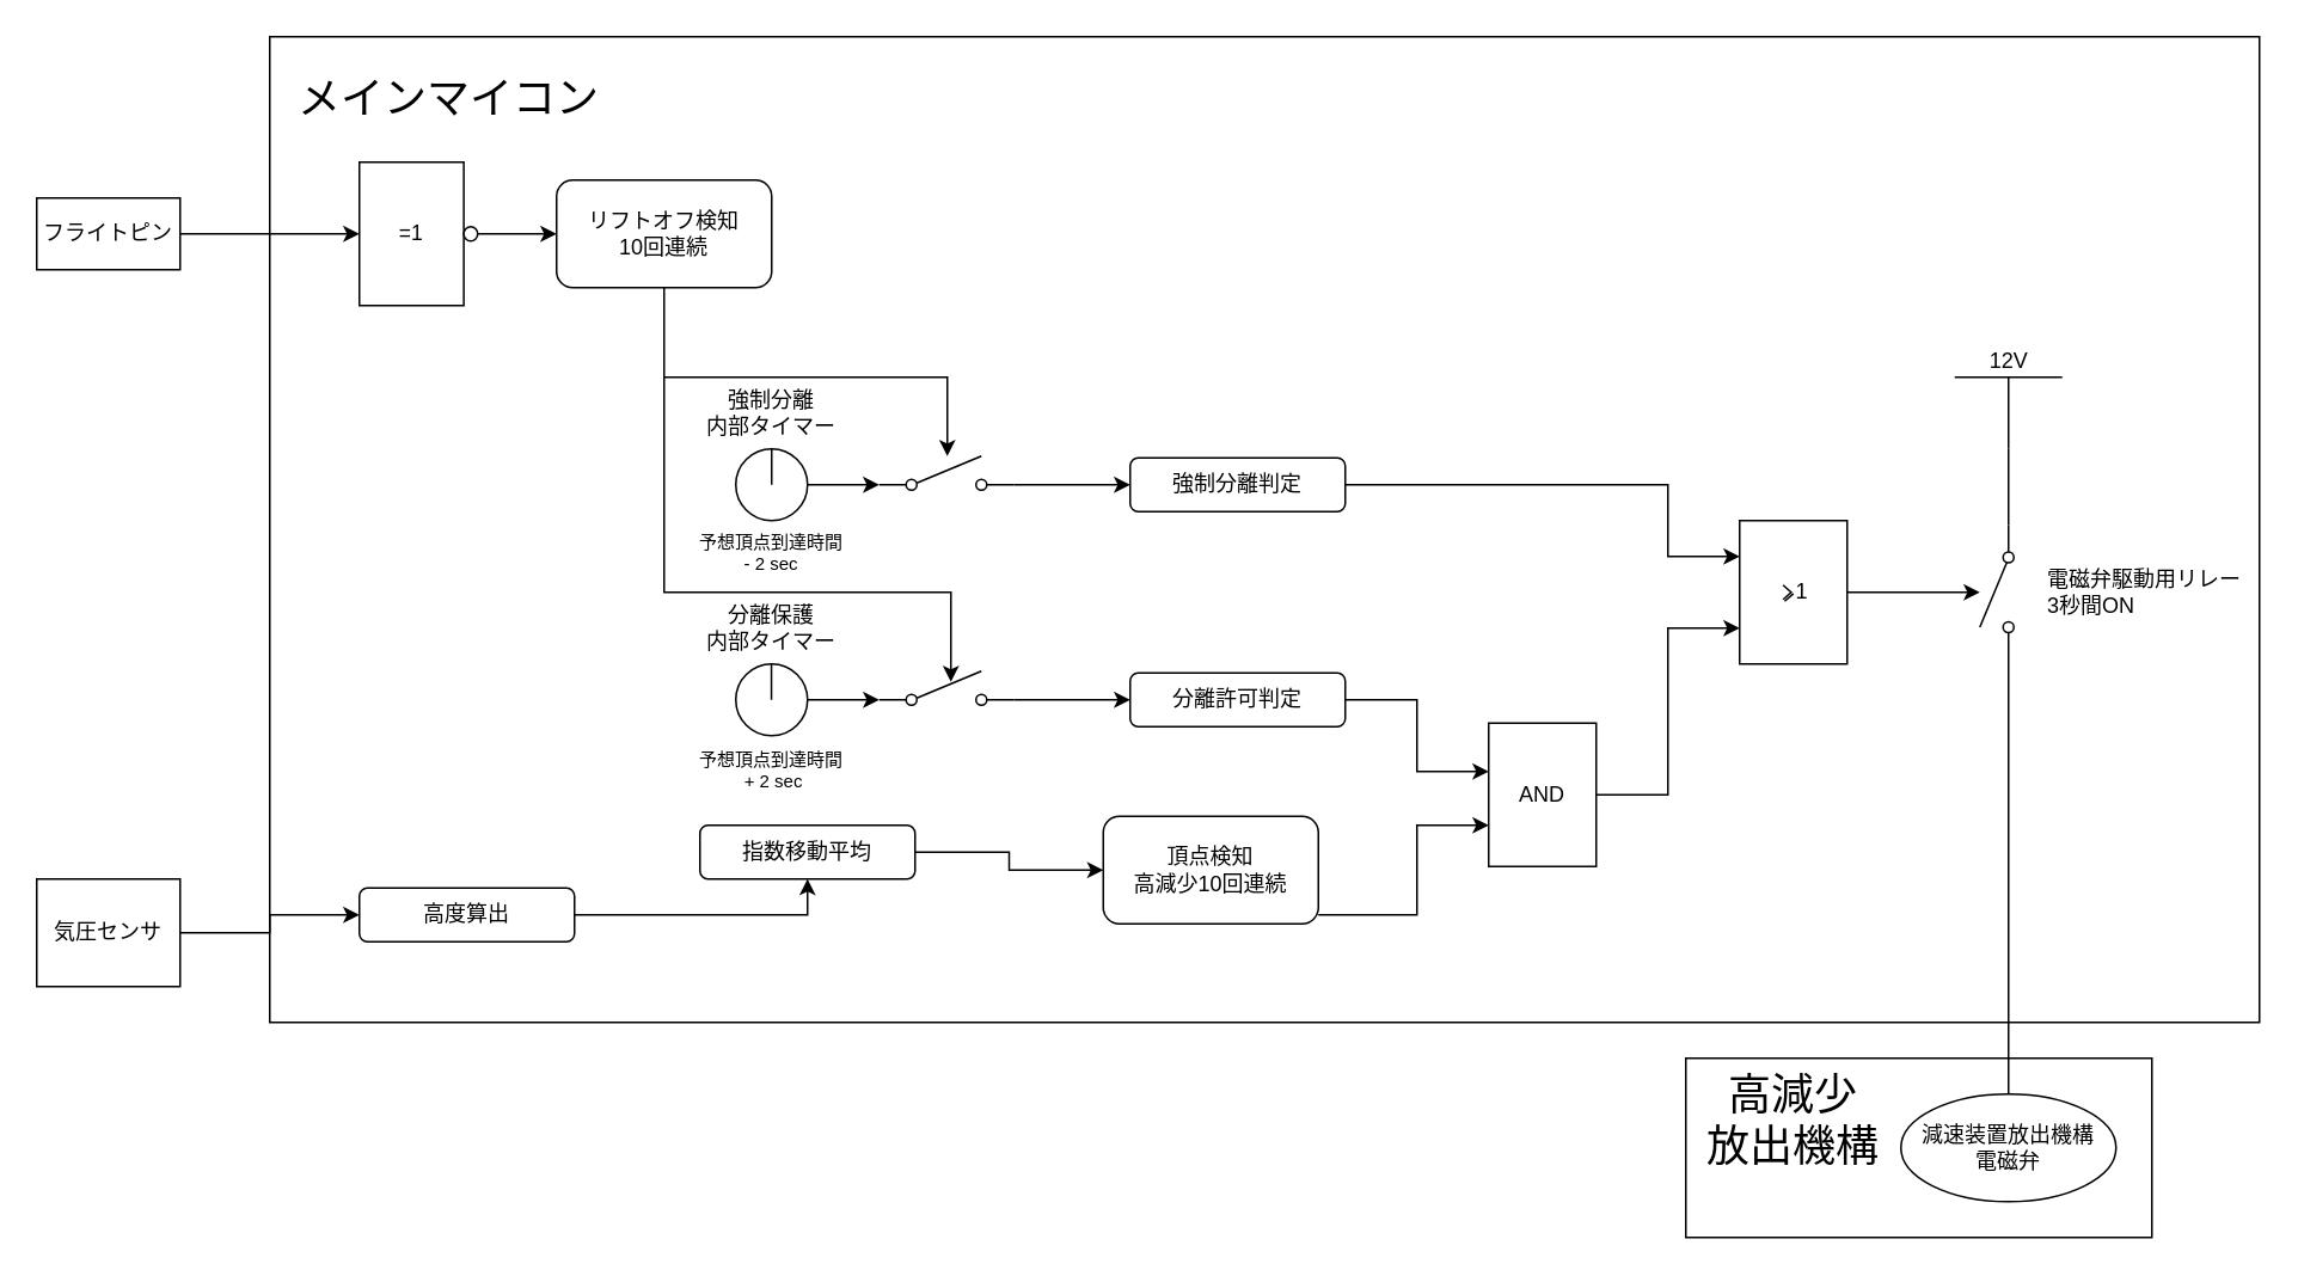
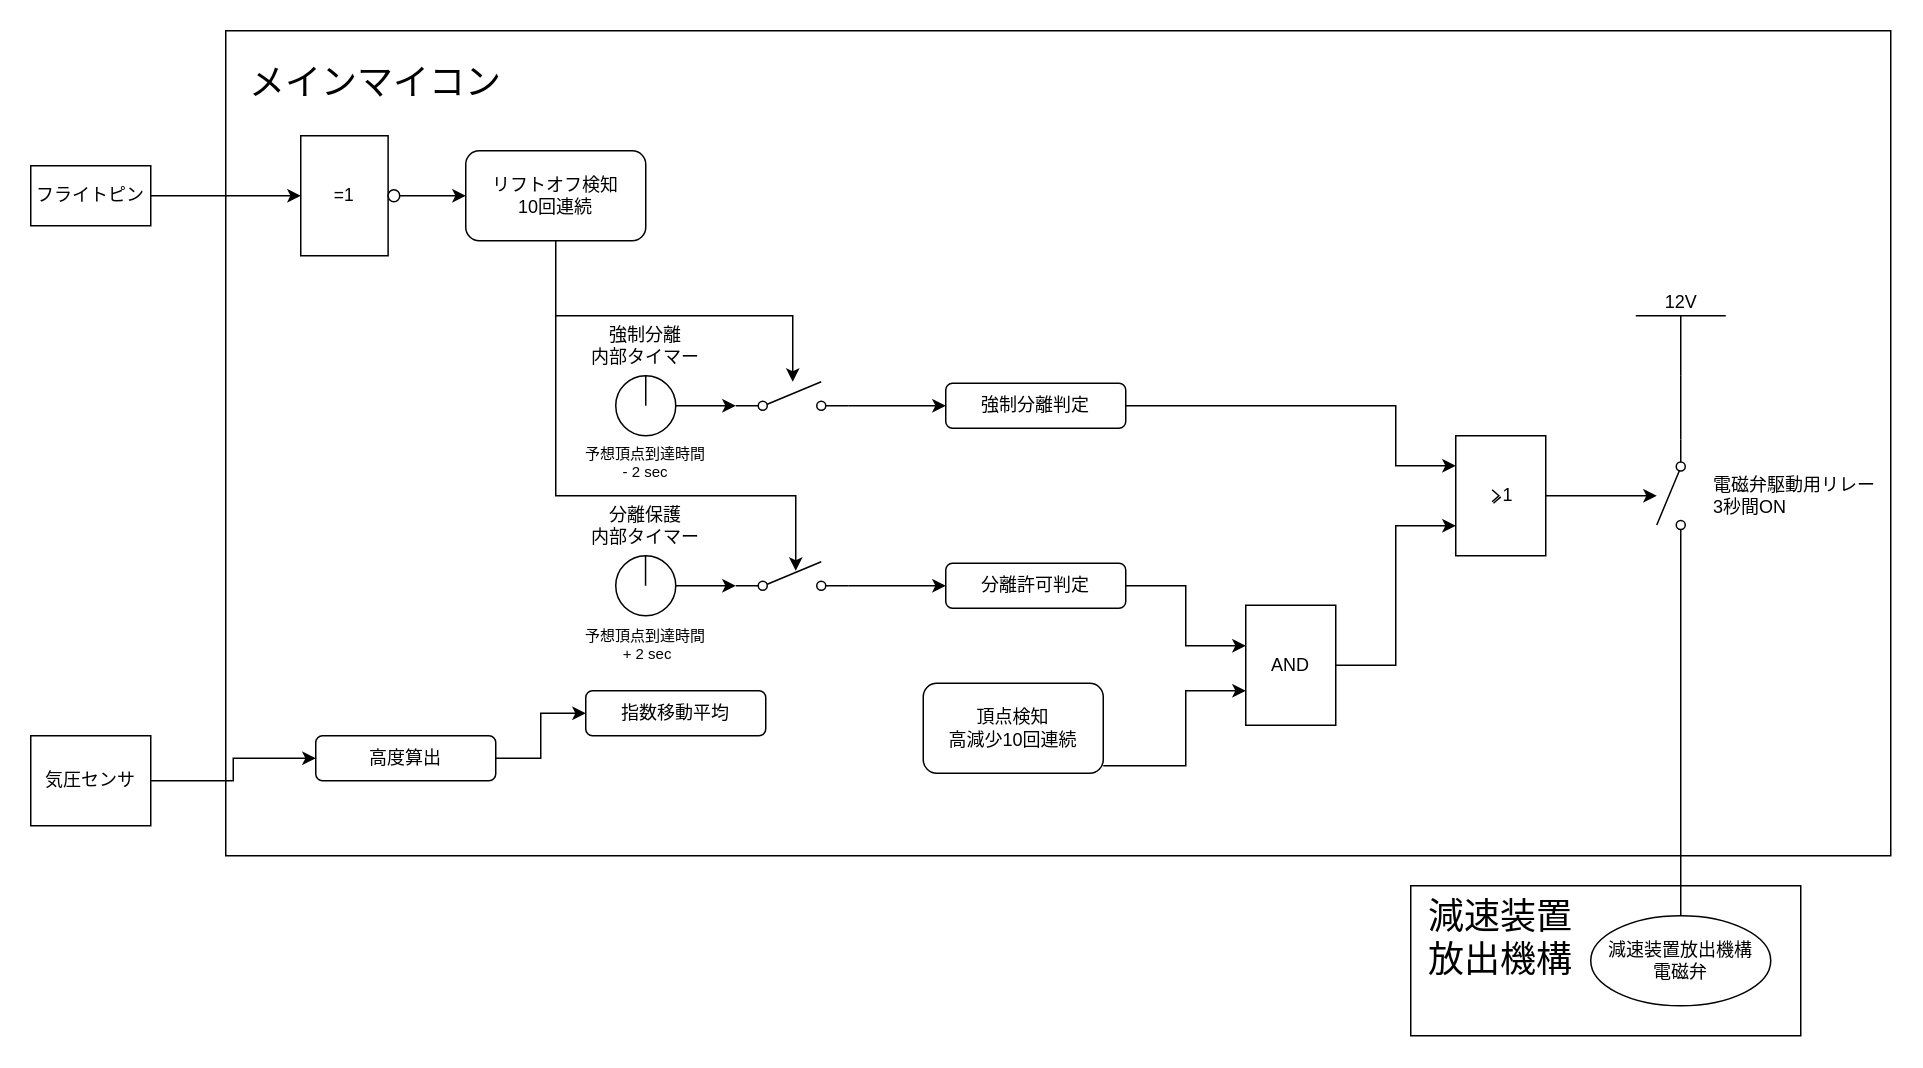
- <mxCell id="31" style="edgeStyle=orthogonalEdgeStyle;rounded=0;orthogonalLoop=1;jettySize=auto;html=1;entryX=0;entryY=0.5;entryDx=0;entryDy=0;fontSize=12;startArrow=none;startFill=0;endArrow=classic;endFill=1;" parent="1" source="32" target="30" edge="1"><mxGeometry relative="1" as="geometry" /></mxCell>
- <mxCell id="34" value="高度算出" style="rounded=1;whiteSpace=wrap;html=1;fontSize=12;" parent="1" vertex="1"><mxGeometry x="200" y="495" width="120" height="30" as="geometry" /></mxCell>
+ <mxCell id="34" value="高度算出" style="rounded=1;whiteSpace=wrap;html=1;fontSize=12;" parent="1" vertex="1"><mxGeometry x="210" y="490" width="120" height="30" as="geometry" /></mxCell>
- <mxCell id="48" value="高減少&lt;br&gt;放出機構" style="text;html=1;strokeColor=none;fillColor=none;align=center;verticalAlign=middle;whiteSpace=wrap;rounded=0;fontSize=24;" parent="1" vertex="1"><mxGeometry x="950" y="600" width="100" height="50" as="geometry" /></mxCell>
+ <mxCell id="48" value="減速装置&lt;br&gt;放出機構" style="text;html=1;strokeColor=none;fillColor=none;align=center;verticalAlign=middle;whiteSpace=wrap;rounded=0;fontSize=24;" parent="1" vertex="1"><mxGeometry x="950" y="600" width="100" height="50" as="geometry" /></mxCell>
